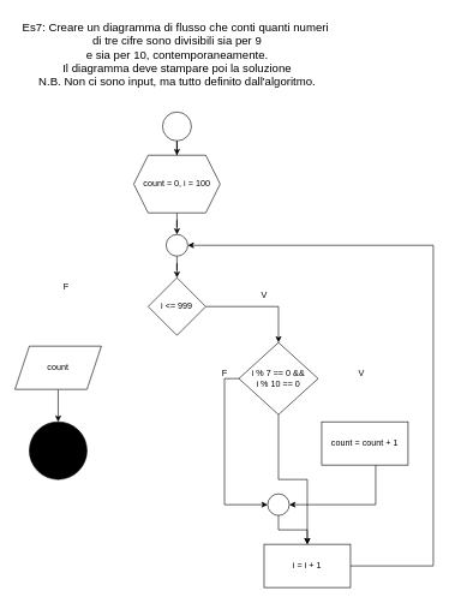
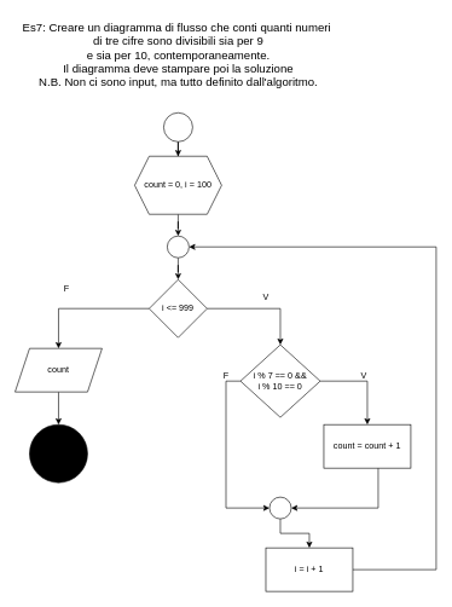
+ <mxCell id="10" value="" style="edgeStyle=orthogonalEdgeStyle;rounded=0;orthogonalLoop=1;jettySize=auto;html=1;" edge="1" parent="1" source="11" target="23"><mxGeometry relative="1" as="geometry" /></mxCell>
- <mxCell id="12" value="" style="edgeStyle=orthogonalEdgeStyle;rounded=0;orthogonalLoop=1;jettySize=auto;html=1;" edge="1" parent="1" source="14" target="27"><mxGeometry relative="1" as="geometry" /></mxCell>
+ <mxCell id="12" value="" style="edgeStyle=orthogonalEdgeStyle;rounded=0;orthogonalLoop=1;jettySize=auto;html=1;" edge="1" parent="1" source="14" target="17"><mxGeometry relative="1" as="geometry" /></mxCell>
